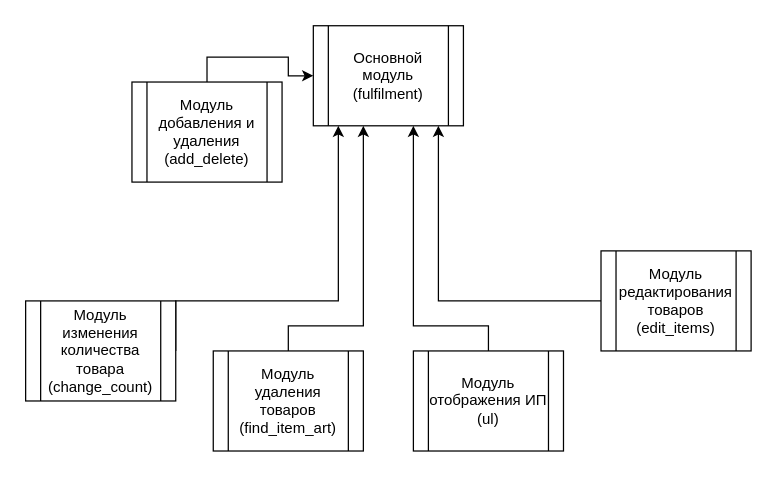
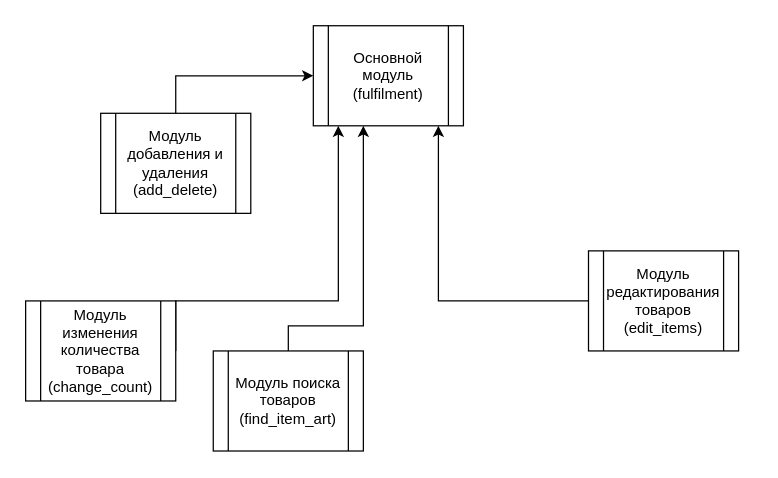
- <mxCell id="11" value="Модуль добавления и удаления&lt;br&gt;(add_delete)" style="shape=process;whiteSpace=wrap;html=1;backgroundOutline=1;" vertex="1" parent="1"><mxGeometry x="105" y="65" width="120" height="80" as="geometry" /></mxCell>
+ <mxCell id="11" value="Модуль добавления и удаления&lt;br&gt;(add_delete)" style="shape=process;whiteSpace=wrap;html=1;backgroundOutline=1;" vertex="1" parent="1"><mxGeometry x="80" y="90" width="120" height="80" as="geometry" /></mxCell>
- <mxCell id="6" style="edgeStyle=orthogonalEdgeStyle;rounded=0;orthogonalLoop=1;jettySize=auto;html=1;entryX=0.5;entryY=0;entryDx=0;entryDy=0;startArrow=classic;startFill=1;endArrow=none;endFill=0;" edge="1" parent="1" source="7" target="12"><mxGeometry relative="1" as="geometry"><Array as="points"><mxPoint x="330" y="260" /><mxPoint x="390" y="260" /></Array></mxGeometry></mxCell>
- <mxCell id="9" value="Модуль редактирования товаров&lt;br&gt;(edit_items)" style="shape=process;whiteSpace=wrap;html=1;backgroundOutline=1;" vertex="1" parent="1"><mxGeometry x="480" y="200" width="120" height="80" as="geometry" /></mxCell>
+ <mxCell id="9" value="Модуль редактирования товаров&lt;br&gt;(edit_items)" style="shape=process;whiteSpace=wrap;html=1;backgroundOutline=1;" vertex="1" parent="1"><mxGeometry x="470" y="200" width="120" height="80" as="geometry" /></mxCell>
- <mxCell id="8" value="Модуль удаления товаров&lt;br&gt;(find_item_art)" style="shape=process;whiteSpace=wrap;html=1;backgroundOutline=1;" vertex="1" parent="1"><mxGeometry x="170" y="280" width="120" height="80" as="geometry" /></mxCell>
+ <mxCell id="8" value="Модуль поиска товаров&lt;br&gt;(find_item_art)" style="shape=process;whiteSpace=wrap;html=1;backgroundOutline=1;" vertex="1" parent="1"><mxGeometry x="170" y="280" width="120" height="80" as="geometry" /></mxCell>
- <mxCell id="12" value="Модуль отображения ИП&lt;br&gt;(ul)" style="shape=process;whiteSpace=wrap;html=1;backgroundOutline=1;" vertex="1" parent="1"><mxGeometry x="330" y="280" width="120" height="80" as="geometry" /></mxCell>
